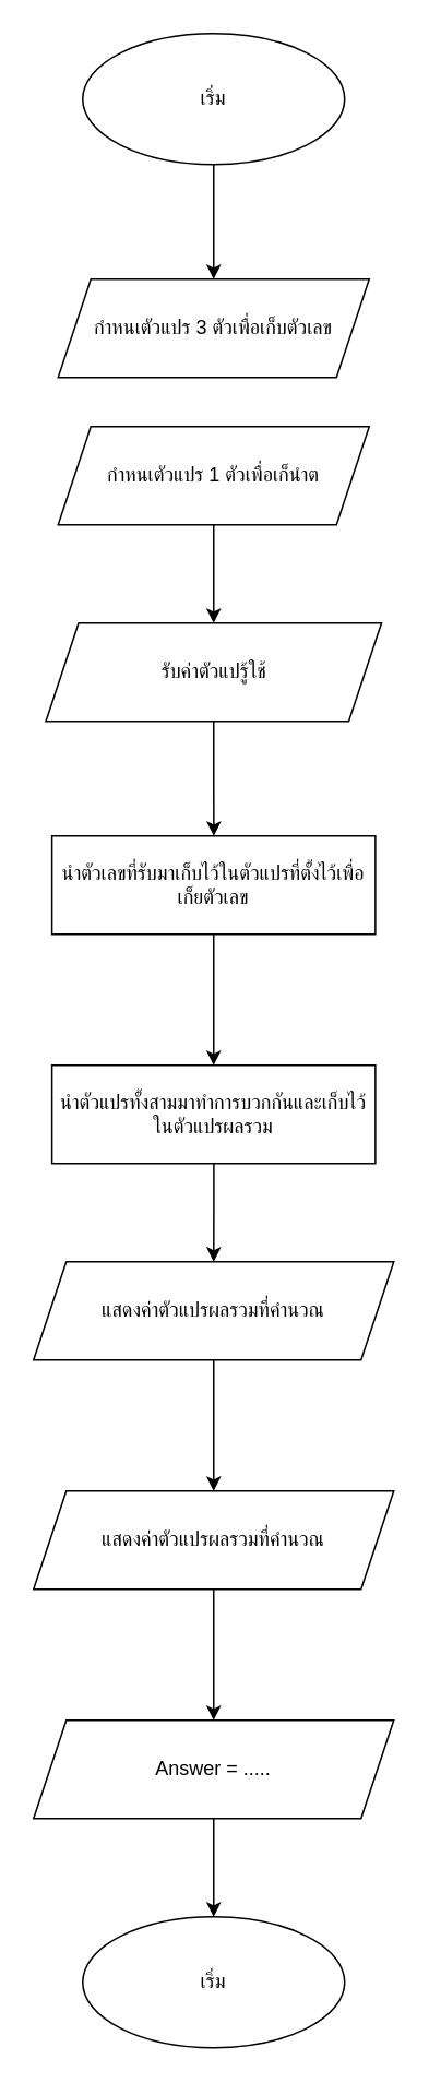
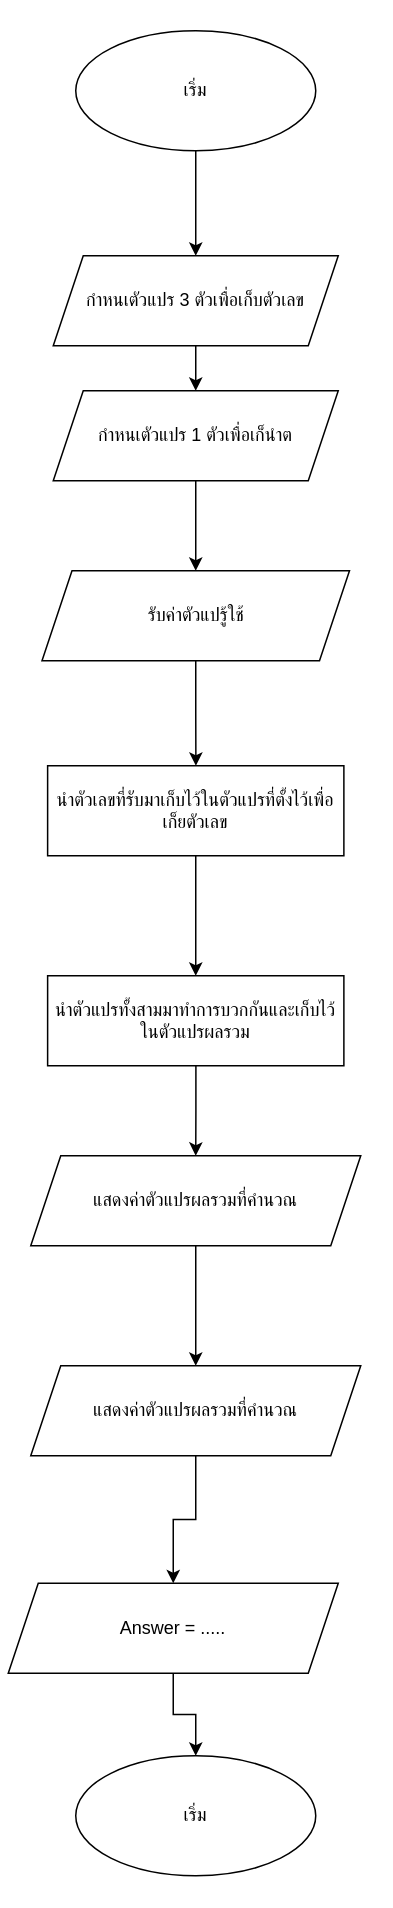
+ <mxCell id="4" value="" style="edgeStyle=orthogonalEdgeStyle;rounded=0;orthogonalLoop=1;jettySize=auto;html=1;" edge="1" parent="1" source="5" target="13"><mxGeometry relative="1" as="geometry" /></mxCell>
- <mxCell id="19" value="Answer = ....." style="shape=parallelogram;perimeter=parallelogramPerimeter;whiteSpace=wrap;html=1;fixedSize=1;" vertex="1" parent="1"><mxGeometry x="20" y="1050" width="220" height="60" as="geometry" /></mxCell>
+ <mxCell id="19" value="Answer = ....." style="shape=parallelogram;perimeter=parallelogramPerimeter;whiteSpace=wrap;html=1;fixedSize=1;" vertex="1" parent="1"><mxGeometry x="5" y="1055" width="220" height="60" as="geometry" /></mxCell>
